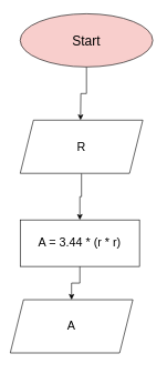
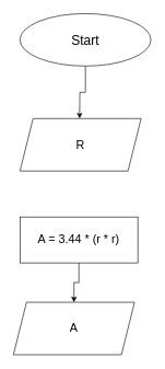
- <mxCell id="3" value="&lt;font style=&quot;font-size: 20px;&quot;&gt;Start&lt;/font&gt;" style="ellipse;whiteSpace=wrap;html=1;fillColor=#f8cecc;" vertex="1" parent="1"><mxGeometry x="30" y="20" width="200" height="80" as="geometry" /></mxCell>
+ <mxCell id="3" value="&lt;font style=&quot;font-size: 20px;&quot;&gt;Start&lt;/font&gt;" style="ellipse;whiteSpace=wrap;html=1;" vertex="1" parent="1"><mxGeometry x="30" y="20" width="200" height="80" as="geometry" /></mxCell>
- <mxCell id="5" value="" style="edgeStyle=orthogonalEdgeStyle;rounded=0;orthogonalLoop=1;jettySize=auto;html=1;" edge="1" parent="1" source="6" target="8"><mxGeometry relative="1" as="geometry" /></mxCell>
- <mxCell id="4" value="&lt;font style=&quot;font-size: 18px;&quot;&gt;A&lt;br&gt;&lt;/font&gt;" style="shape=parallelogram;perimeter=parallelogramPerimeter;whiteSpace=wrap;html=1;fixedSize=1;" vertex="1" parent="1"><mxGeometry x="15" y="450" width="185" height="80" as="geometry" /></mxCell>
+ <mxCell id="4" value="&lt;font style=&quot;font-size: 18px;&quot;&gt;A&lt;br&gt;&lt;/font&gt;" style="shape=parallelogram;perimeter=parallelogramPerimeter;whiteSpace=wrap;html=1;fixedSize=1;" vertex="1" parent="1"><mxGeometry x="20" y="460" width="185" height="80" as="geometry" /></mxCell>
